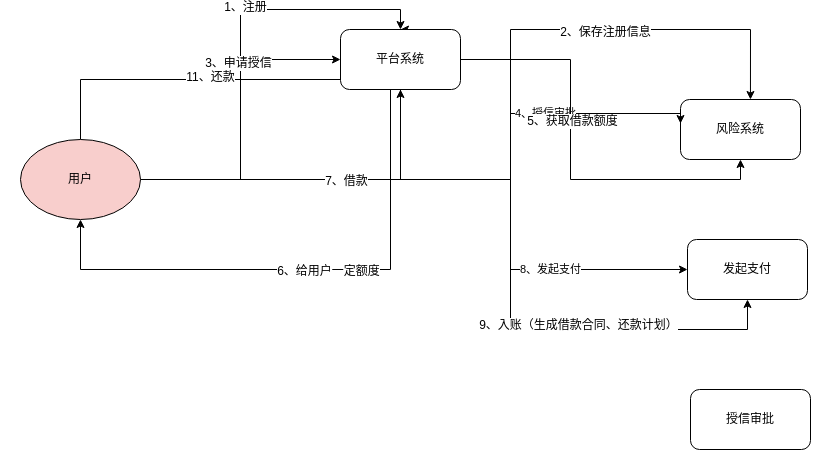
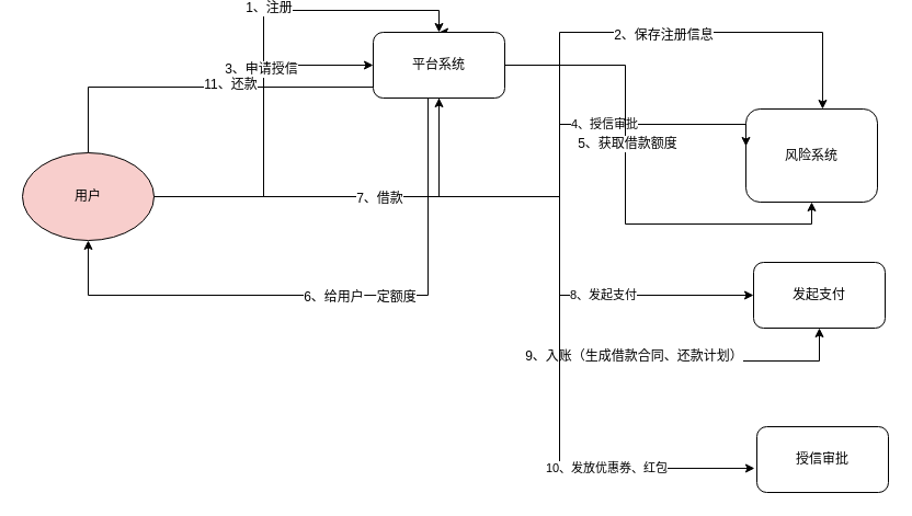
- <mxCell id="11" value="风险系统" style="rounded=1;whiteSpace=wrap;html=1;" vertex="1" parent="1"><mxGeometry x="680" y="90" width="120" height="60" as="geometry" /></mxCell>
+ <mxCell id="11" value="风险系统" style="rounded=1;whiteSpace=wrap;html=1;" vertex="1" parent="1"><mxGeometry x="680" y="90" width="120" height="85" as="geometry" /></mxCell>
+ <mxCell id="23" value="10、发放优惠券、红包" style="edgeStyle=orthogonalEdgeStyle;rounded=0;orthogonalLoop=1;jettySize=auto;html=1;entryX=-0.017;entryY=0.633;entryDx=0;entryDy=0;entryPerimeter=0;" edge="1" parent="1" source="24" target="25"><mxGeometry x="0.57" relative="1" as="geometry"><Array as="points"><mxPoint x="510" y="170" /><mxPoint x="510" y="418" /></Array><mxPoint as="offset" /></mxGeometry></mxCell>
